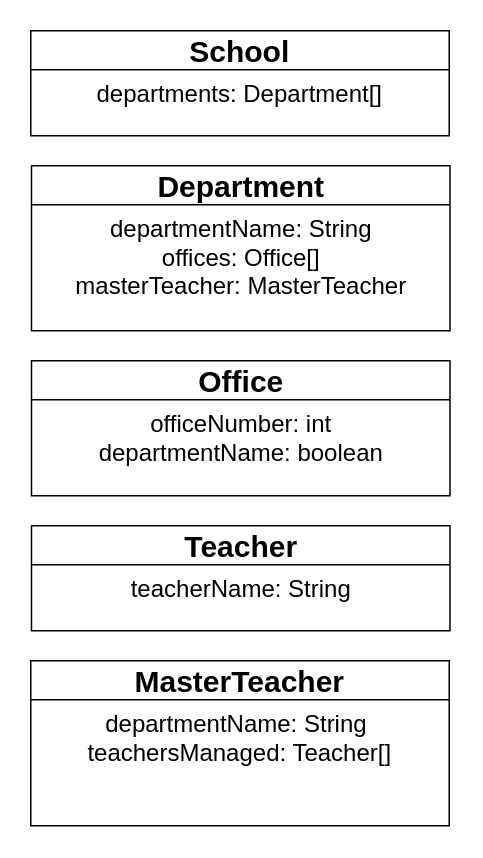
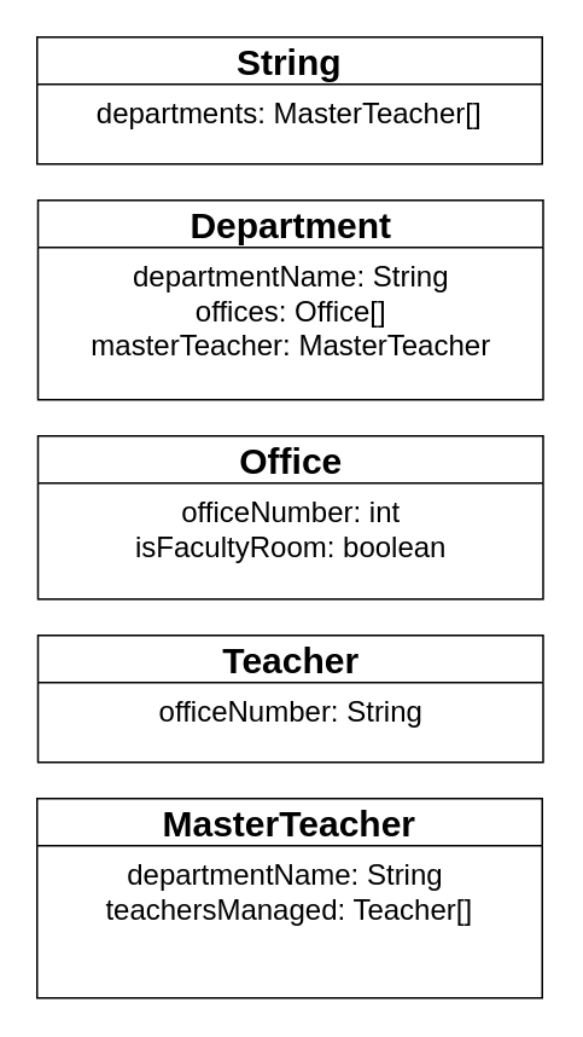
- <mxCell id="2" value="&lt;b&gt;&lt;font style=&quot;font-size: 20px;&quot;&gt;School&lt;/font&gt;&lt;/b&gt;" style="swimlane;fontStyle=0;childLayout=stackLayout;horizontal=1;startSize=26;fillColor=none;horizontalStack=0;resizeParent=1;resizeParentMax=0;resizeLast=0;collapsible=1;marginBottom=0;whiteSpace=wrap;html=1;" vertex="1" parent="1"><mxGeometry x="20" y="20" width="279" height="70" as="geometry"><mxRectangle x="344" y="420" width="100" height="30" as="alternateBounds" /></mxGeometry></mxCell>
+ <mxCell id="2" value="&lt;b&gt;&lt;font style=&quot;font-size: 20px;&quot;&gt;String&lt;/font&gt;&lt;/b&gt;" style="swimlane;fontStyle=0;childLayout=stackLayout;horizontal=1;startSize=26;fillColor=none;horizontalStack=0;resizeParent=1;resizeParentMax=0;resizeLast=0;collapsible=1;marginBottom=0;whiteSpace=wrap;html=1;" vertex="1" parent="1"><mxGeometry x="20" y="20" width="279" height="70" as="geometry"><mxRectangle x="344" y="420" width="100" height="30" as="alternateBounds" /></mxGeometry></mxCell>
- <mxCell id="3" value="&lt;font style=&quot;font-size: 16px;&quot;&gt;departments: Department[]&lt;/font&gt;" style="text;strokeColor=none;fillColor=none;align=center;verticalAlign=top;spacingLeft=4;spacingRight=4;overflow=hidden;rotatable=0;points=[[0,0.5],[1,0.5]];portConstraint=eastwest;whiteSpace=wrap;html=1;" vertex="1" parent="2"><mxGeometry y="26" width="279" height="44" as="geometry" /></mxCell>
+ <mxCell id="3" value="&lt;font style=&quot;font-size: 16px;&quot;&gt;departments: MasterTeacher[]&lt;/font&gt;" style="text;strokeColor=none;fillColor=none;align=center;verticalAlign=top;spacingLeft=4;spacingRight=4;overflow=hidden;rotatable=0;points=[[0,0.5],[1,0.5]];portConstraint=eastwest;whiteSpace=wrap;html=1;" vertex="1" parent="2"><mxGeometry y="26" width="279" height="44" as="geometry" /></mxCell>
- <mxCell id="7" value="&lt;font style=&quot;font-size: 16px;&quot;&gt;officeNumber: int &lt;br&gt;departmentName: boolean &lt;/font&gt;" style="text;strokeColor=none;fillColor=none;align=center;verticalAlign=top;spacingLeft=4;spacingRight=4;overflow=hidden;rotatable=0;points=[[0,0.5],[1,0.5]];portConstraint=eastwest;whiteSpace=wrap;html=1;" vertex="1" parent="6"><mxGeometry y="26" width="279" height="64" as="geometry" /></mxCell>
+ <mxCell id="7" value="&lt;font style=&quot;font-size: 16px;&quot;&gt;officeNumber: int &lt;br&gt;isFacultyRoom: boolean &lt;/font&gt;" style="text;strokeColor=none;fillColor=none;align=center;verticalAlign=top;spacingLeft=4;spacingRight=4;overflow=hidden;rotatable=0;points=[[0,0.5],[1,0.5]];portConstraint=eastwest;whiteSpace=wrap;html=1;" vertex="1" parent="6"><mxGeometry y="26" width="279" height="64" as="geometry" /></mxCell>
- <mxCell id="9" value="&lt;font style=&quot;font-size: 16px;&quot;&gt;teacherName: String         &lt;/font&gt;" style="text;strokeColor=none;fillColor=none;align=center;verticalAlign=top;spacingLeft=4;spacingRight=4;overflow=hidden;rotatable=0;points=[[0,0.5],[1,0.5]];portConstraint=eastwest;whiteSpace=wrap;html=1;" vertex="1" parent="8"><mxGeometry y="26" width="279" height="44" as="geometry" /></mxCell>
+ <mxCell id="9" value="&lt;font style=&quot;font-size: 16px;&quot;&gt;officeNumber: String         &lt;/font&gt;" style="text;strokeColor=none;fillColor=none;align=center;verticalAlign=top;spacingLeft=4;spacingRight=4;overflow=hidden;rotatable=0;points=[[0,0.5],[1,0.5]];portConstraint=eastwest;whiteSpace=wrap;html=1;" vertex="1" parent="8"><mxGeometry y="26" width="279" height="44" as="geometry" /></mxCell>
